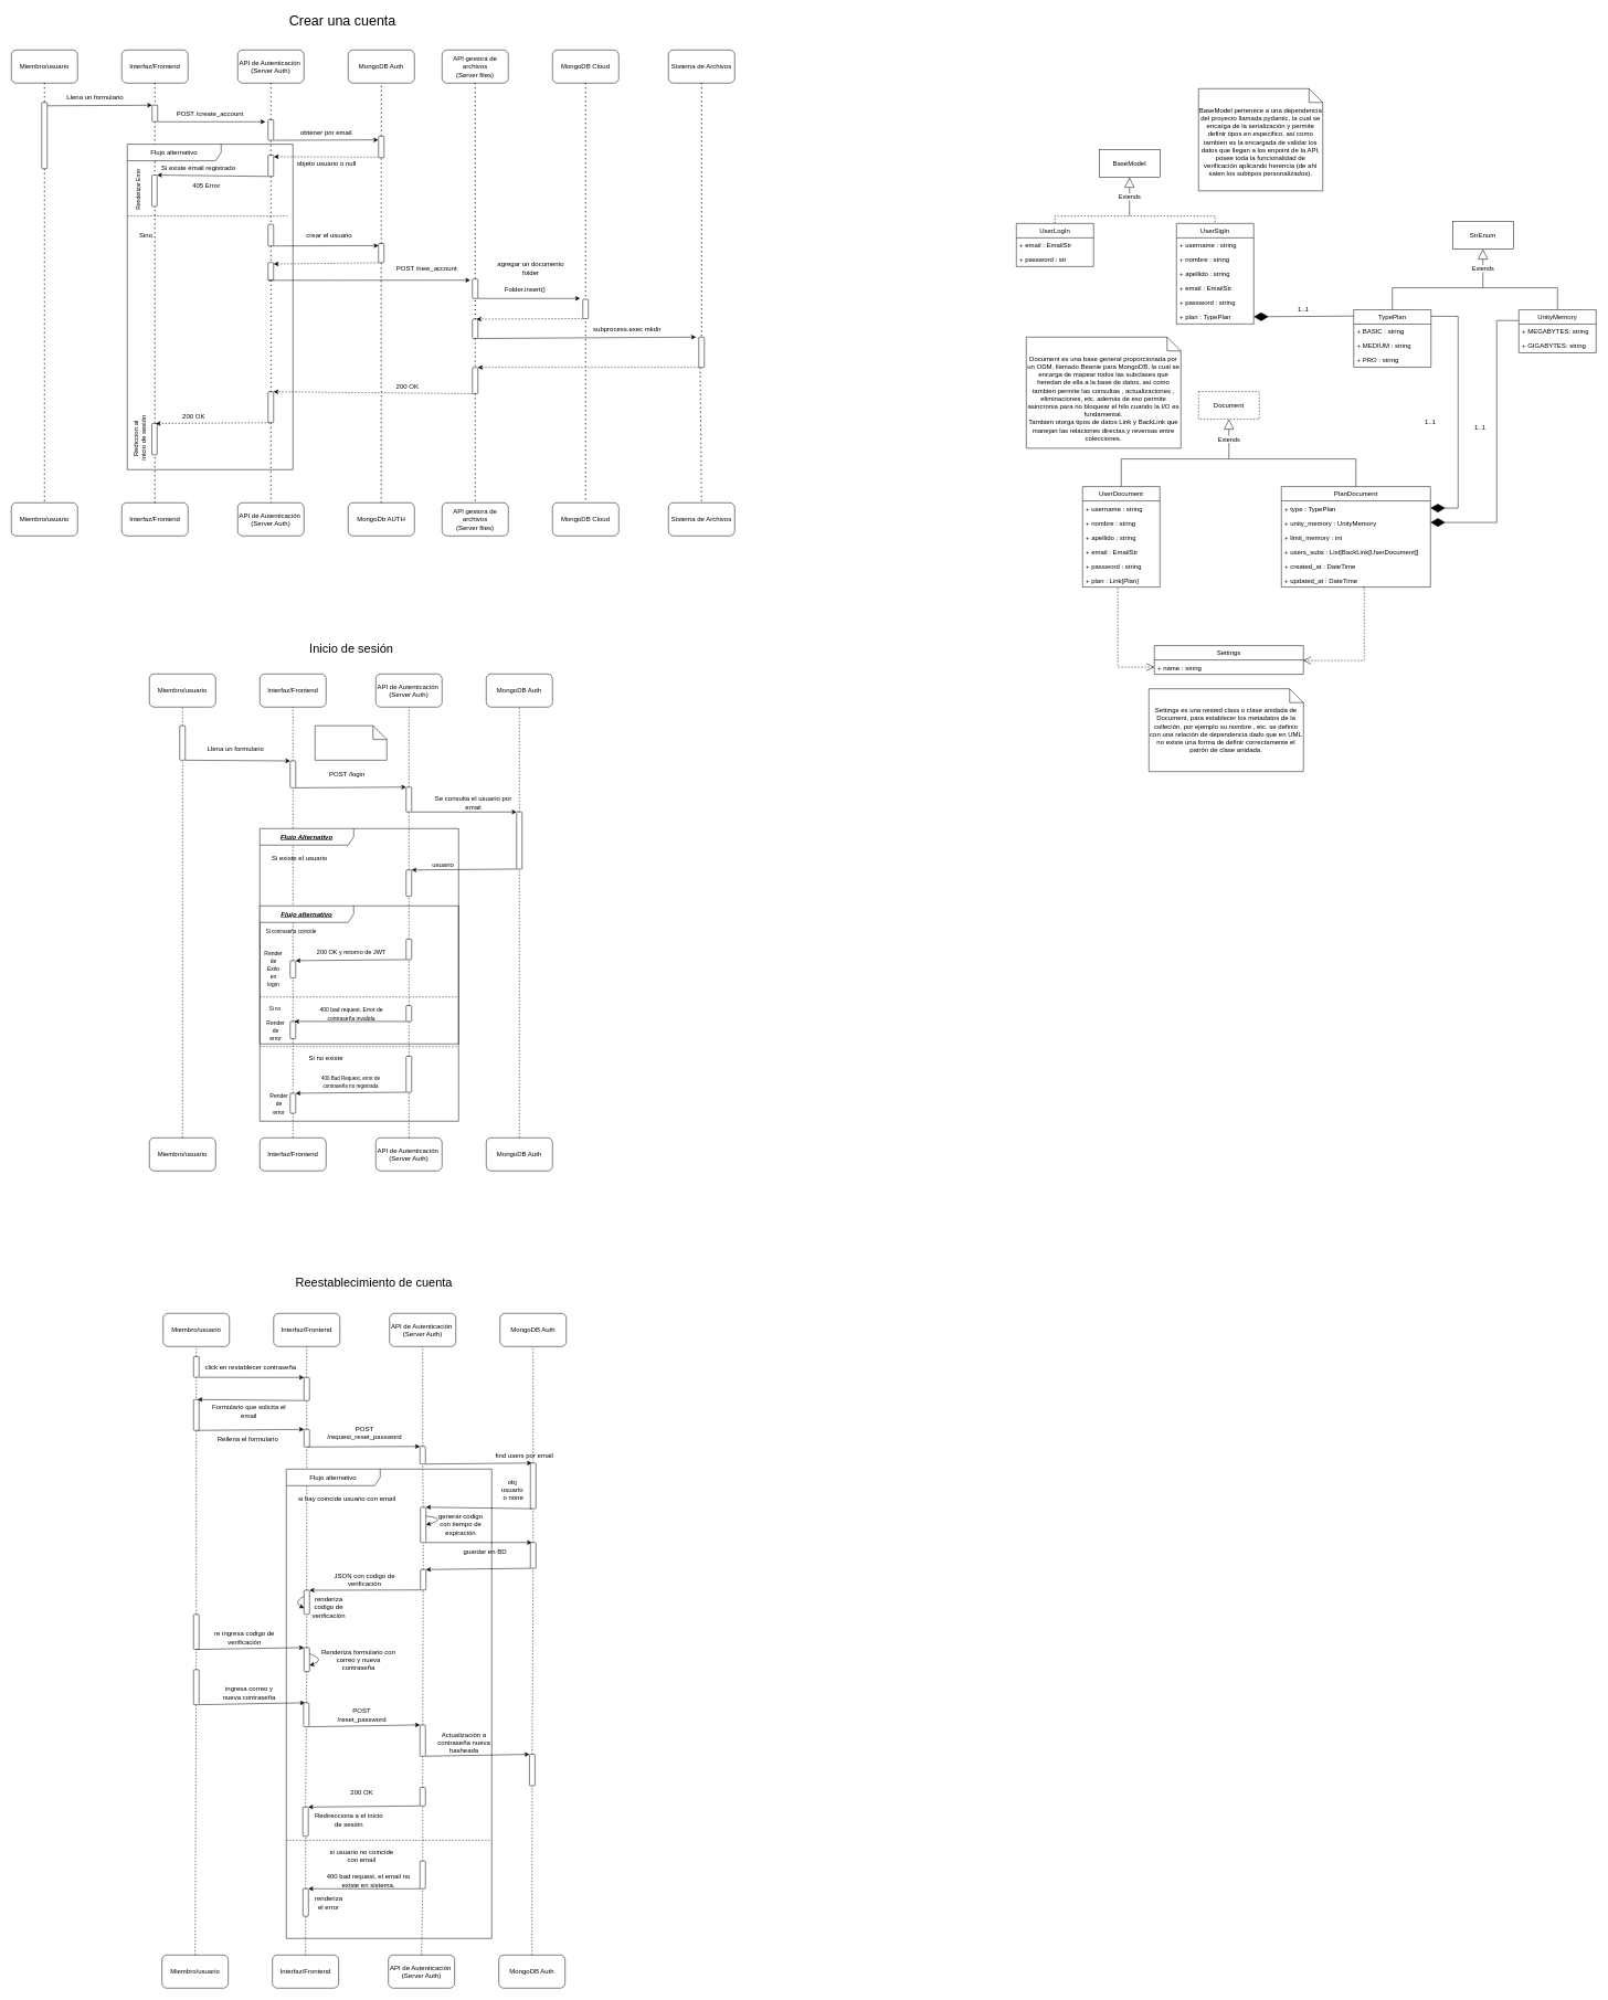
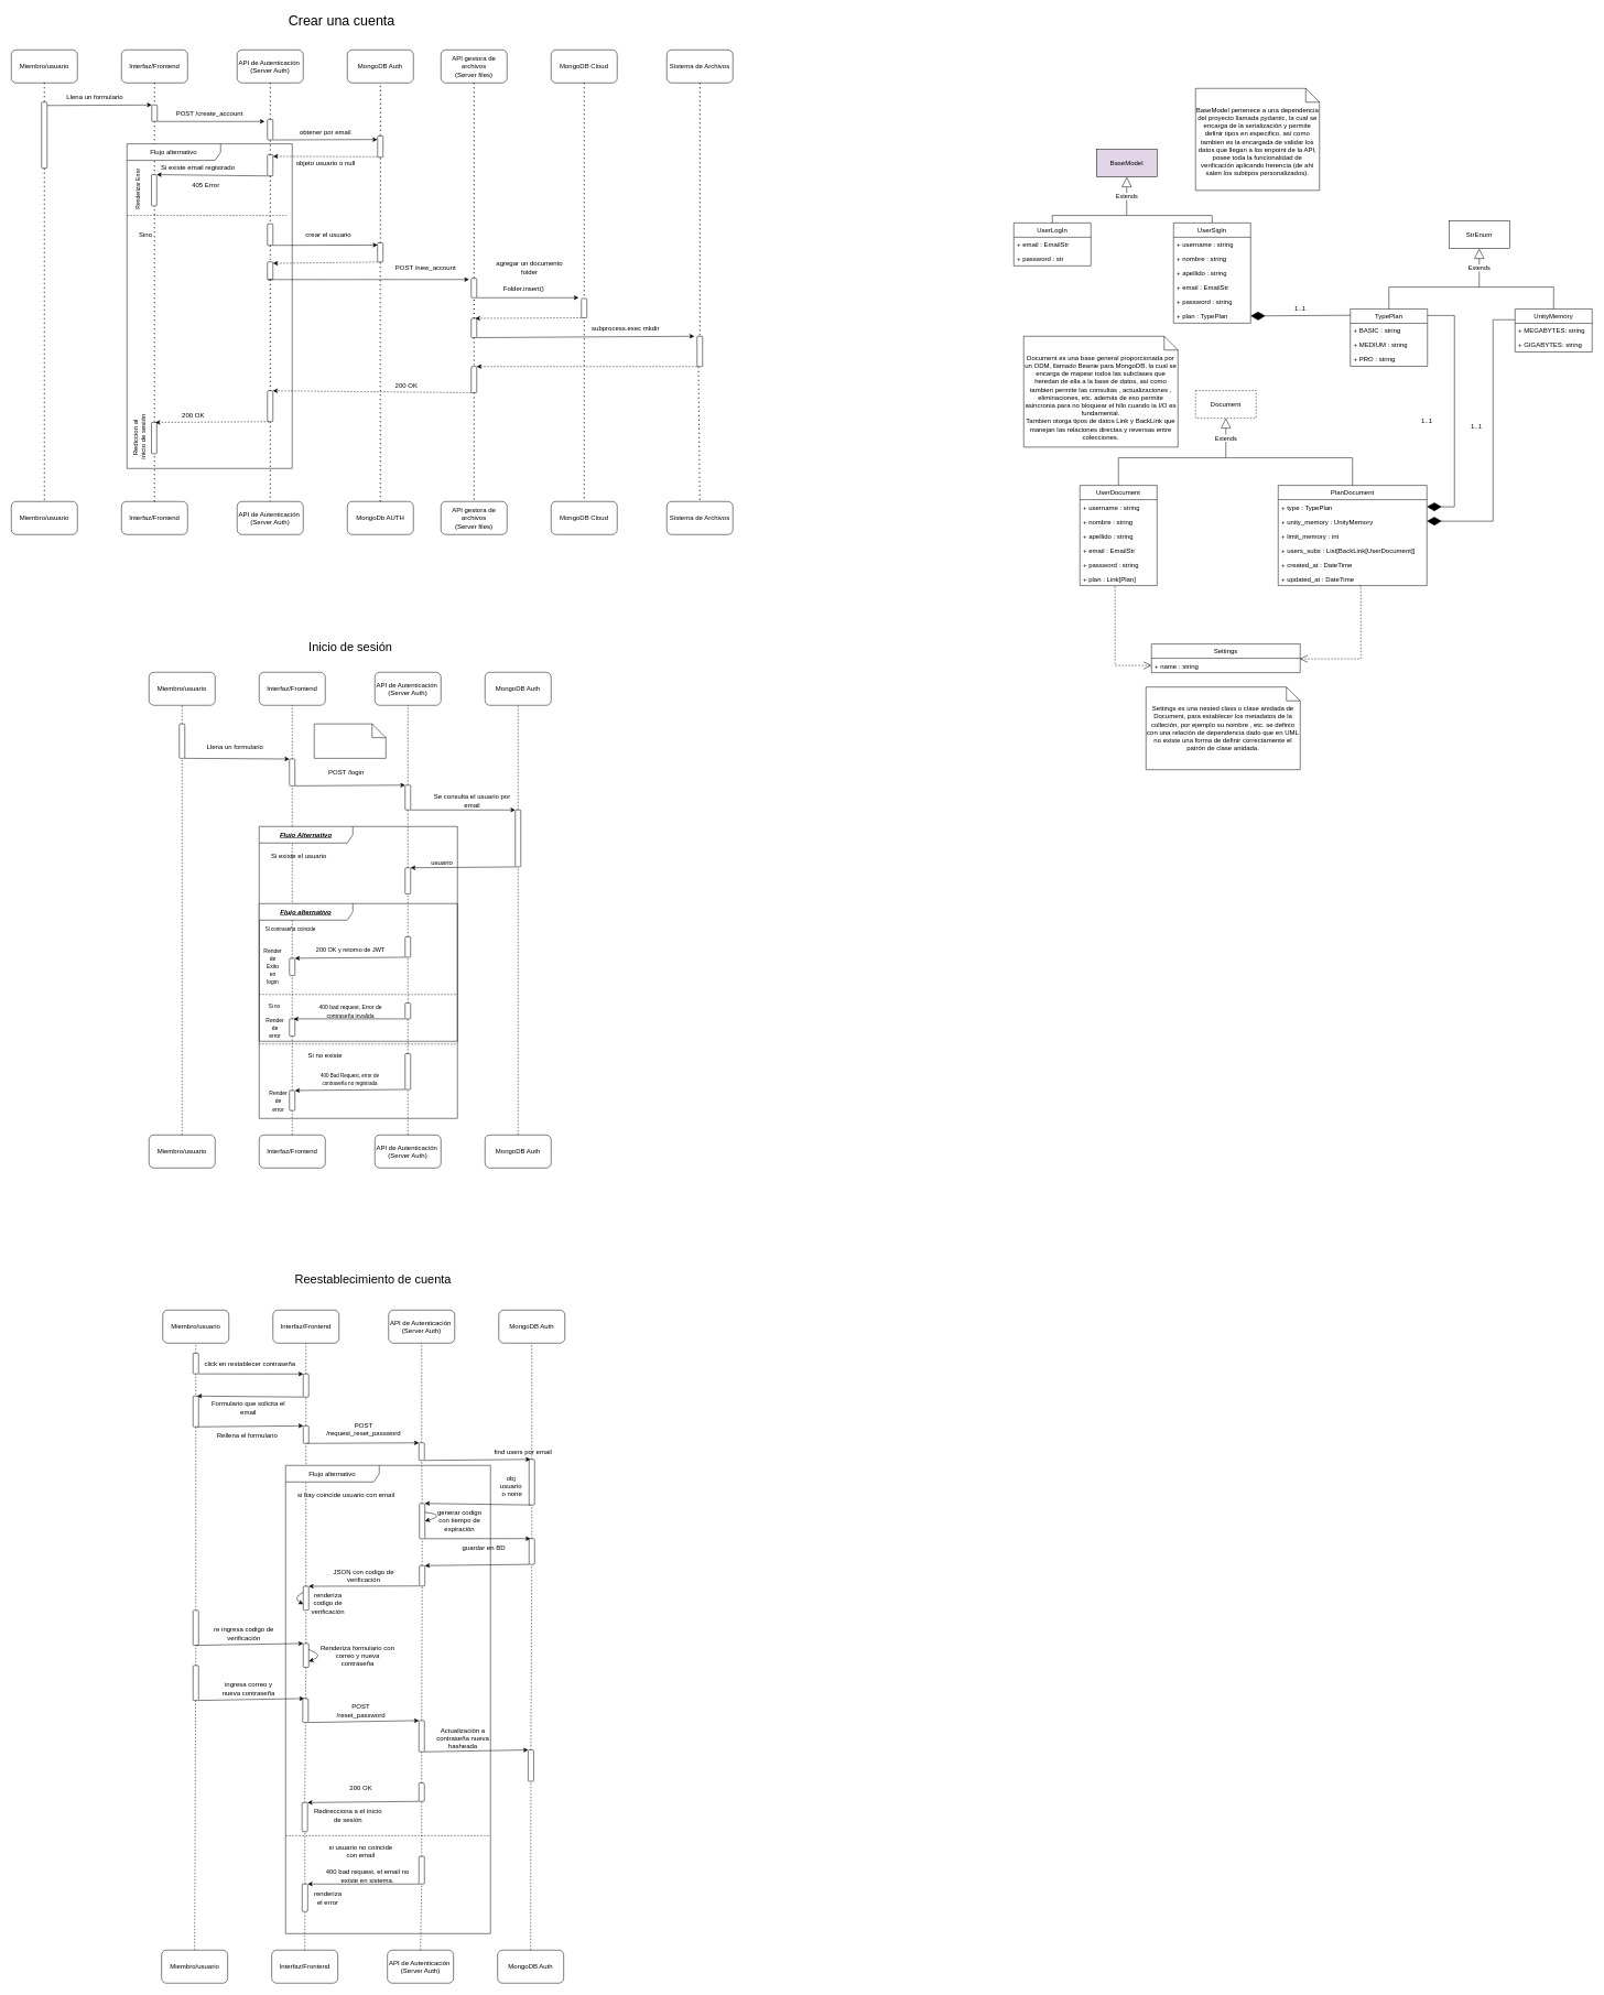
- <mxCell id="238" value="BaseModel" style="html=1;whiteSpace=wrap;" parent="1" vertex="1"><mxGeometry x="1990" y="270.7" width="110" height="50" as="geometry" /></mxCell>
+ <mxCell id="238" value="BaseModel" style="html=1;whiteSpace=wrap;fillColor=#e1d5e7;" parent="1" vertex="1"><mxGeometry x="1990" y="270.7" width="110" height="50" as="geometry" /></mxCell>
- <mxCell id="250" value="" style="endArrow=none;html=1;rounded=0;exitX=0.5;exitY=0;exitDx=0;exitDy=0;entryX=0.5;entryY=0;entryDx=0;entryDy=0;edgeStyle=elbowEdgeStyle;dashed=1;" parent="1" source="239" target="242" edge="1"><mxGeometry width="50" height="50" relative="1" as="geometry"><mxPoint x="2020" y="420.7" as="sourcePoint" /><mxPoint x="2070" y="370.7" as="targetPoint" /><Array as="points"><mxPoint x="2060" y="390.7" /></Array></mxGeometry></mxCell>
+ <mxCell id="250" value="" style="endArrow=none;html=1;rounded=0;exitX=0.5;exitY=0;exitDx=0;exitDy=0;entryX=0.5;entryY=0;entryDx=0;entryDy=0;edgeStyle=elbowEdgeStyle;" parent="1" source="239" target="242" edge="1"><mxGeometry width="50" height="50" relative="1" as="geometry"><mxPoint x="2020" y="420.7" as="sourcePoint" /><mxPoint x="2070" y="370.7" as="targetPoint" /><Array as="points"><mxPoint x="2060" y="390.7" /></Array></mxGeometry></mxCell>
